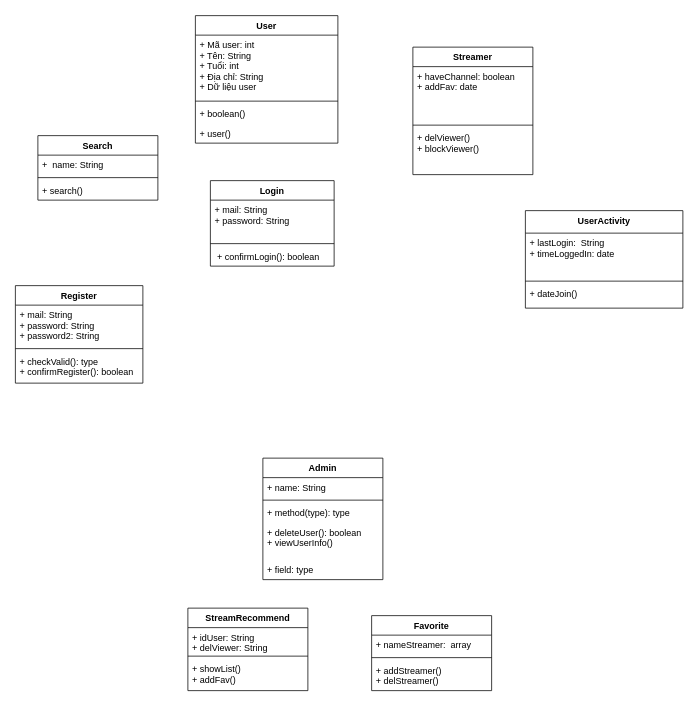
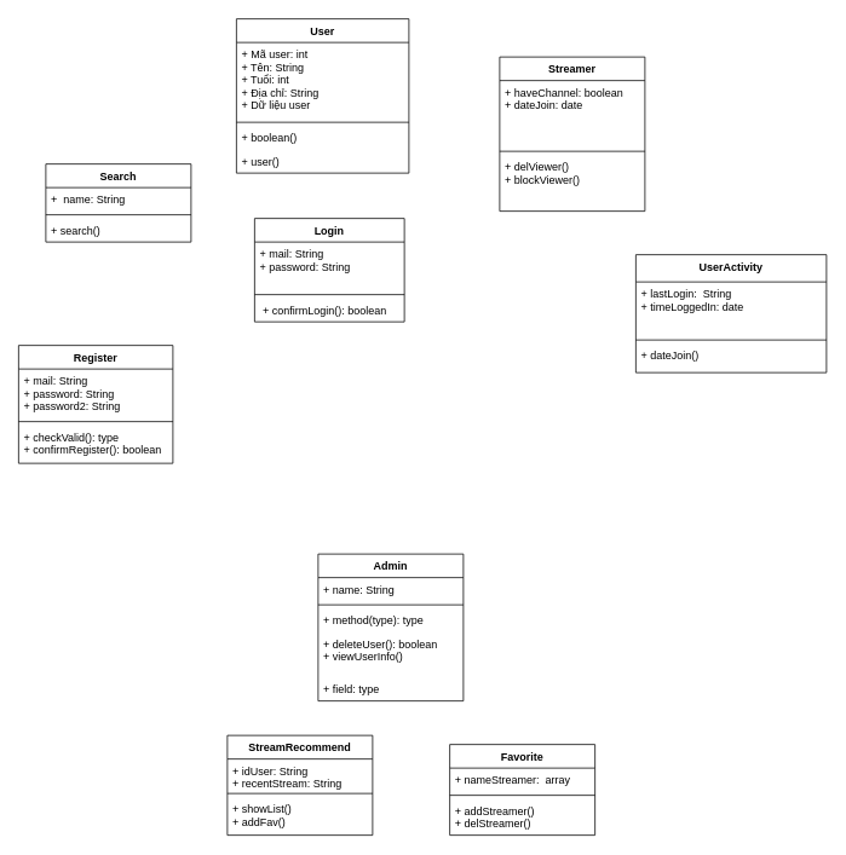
- <mxCell id="26" value="+ haveChannel: boolean&#10;+ addFav: date" style="text;strokeColor=none;fillColor=none;align=left;verticalAlign=top;spacingLeft=4;spacingRight=4;overflow=hidden;rotatable=0;points=[[0,0.5],[1,0.5]];portConstraint=eastwest;fontFamily=Helvetica;fontSize=12;fontColor=default;startSize=26;" parent="25" vertex="1"><mxGeometry y="26" width="160" height="74" as="geometry" /></mxCell>
+ <mxCell id="26" value="+ haveChannel: boolean&#10;+ dateJoin: date" style="text;strokeColor=none;fillColor=none;align=left;verticalAlign=top;spacingLeft=4;spacingRight=4;overflow=hidden;rotatable=0;points=[[0,0.5],[1,0.5]];portConstraint=eastwest;fontFamily=Helvetica;fontSize=12;fontColor=default;startSize=26;" parent="25" vertex="1"><mxGeometry y="26" width="160" height="74" as="geometry" /></mxCell>
- <mxCell id="34" value="+ idUser: String&#10;+ delViewer: String" style="text;strokeColor=none;fillColor=none;align=left;verticalAlign=top;spacingLeft=4;spacingRight=4;overflow=hidden;rotatable=0;points=[[0,0.5],[1,0.5]];portConstraint=eastwest;fontFamily=Helvetica;fontSize=12;fontColor=default;startSize=26;" parent="33" vertex="1"><mxGeometry y="26" width="160" height="34" as="geometry" /></mxCell>
+ <mxCell id="34" value="+ idUser: String&#10;+ recentStream: String" style="text;strokeColor=none;fillColor=none;align=left;verticalAlign=top;spacingLeft=4;spacingRight=4;overflow=hidden;rotatable=0;points=[[0,0.5],[1,0.5]];portConstraint=eastwest;fontFamily=Helvetica;fontSize=12;fontColor=default;startSize=26;" parent="33" vertex="1"><mxGeometry y="26" width="160" height="34" as="geometry" /></mxCell>
